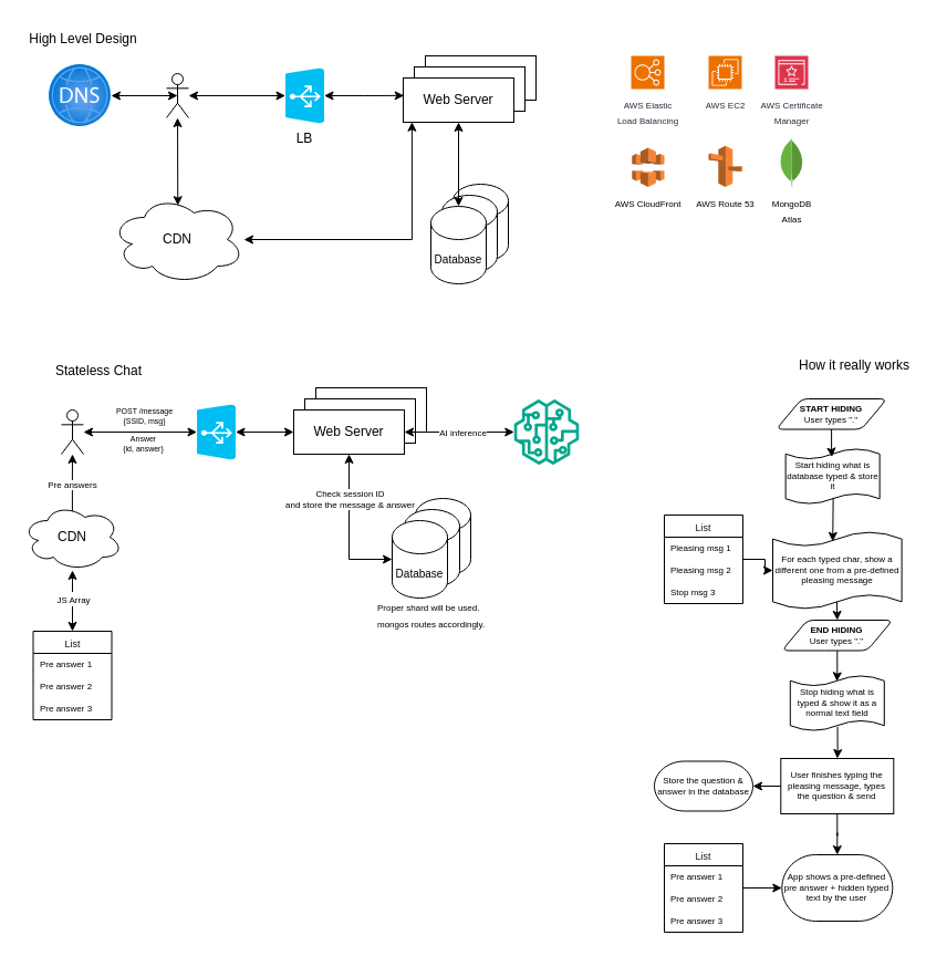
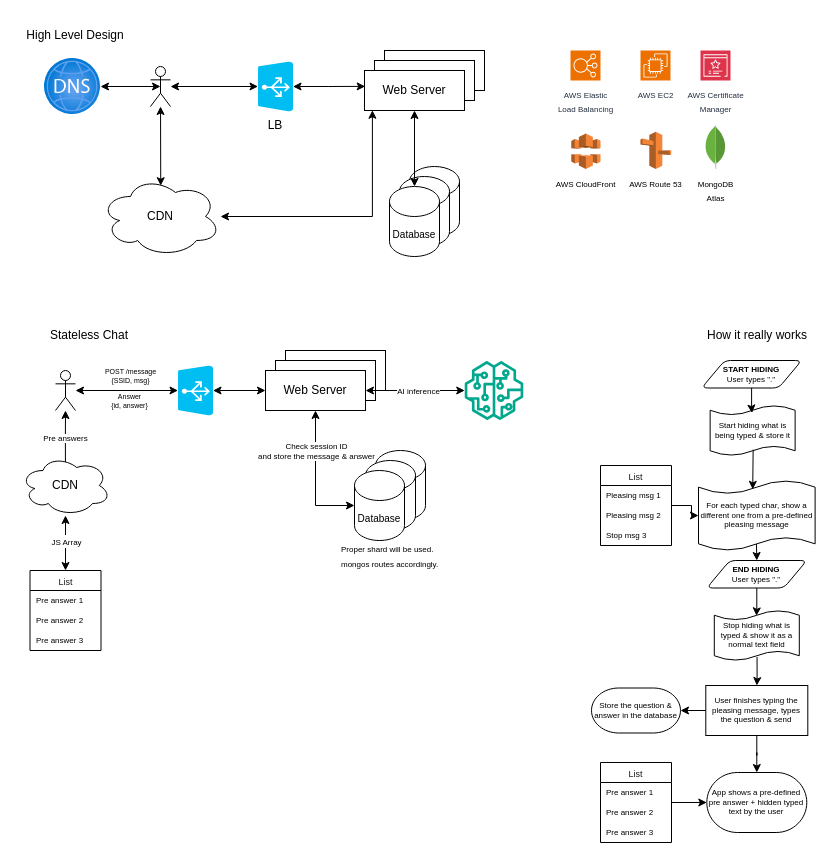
- <mxCell id="54" value="How it really works" style="text;html=1;align=center;verticalAlign=middle;whiteSpace=wrap;rounded=0;" vertex="1" parent="1"><mxGeometry x="717.14" y="315" width="110" height="30" as="geometry" /></mxCell>
+ <mxCell id="54" value="How it really works" style="text;html=1;align=center;verticalAlign=middle;whiteSpace=wrap;rounded=0;" vertex="1" parent="1"><mxGeometry x="702.14" y="320" width="110" height="30" as="geometry" /></mxCell>
- <mxCell id="55" value="Start hiding what is database typed &amp;amp; store it" style="shape=tape;whiteSpace=wrap;html=1;strokeWidth=1;size=0.19;fontSize=8;" vertex="1" parent="1"><mxGeometry x="709.64" y="405" width="85" height="50" as="geometry" /></mxCell>
+ <mxCell id="55" value="Start hiding what is being typed &amp;amp; store it" style="shape=tape;whiteSpace=wrap;html=1;strokeWidth=1;size=0.19;fontSize=8;" vertex="1" parent="1"><mxGeometry x="709.64" y="405" width="85" height="50" as="geometry" /></mxCell>
